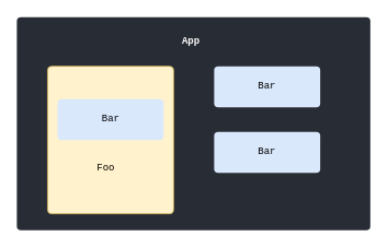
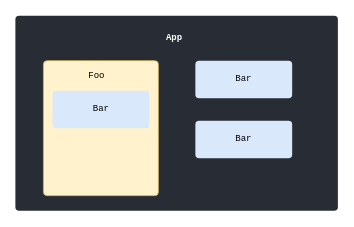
- <mxCell id="5" value="Foo" style="html=1;shape=mxgraph.er.anchor;whiteSpace=wrap;fontFamily=Courier New;" vertex="1" parent="4"><mxGeometry x="35.491" y="105" width="70.983" height="40" as="geometry" /></mxCell>
+ <mxCell id="5" value="Foo" style="html=1;shape=mxgraph.er.anchor;whiteSpace=wrap;fontFamily=Courier New;" vertex="1" parent="4"><mxGeometry x="35.491" width="70.983" height="40" as="geometry" /></mxCell>
